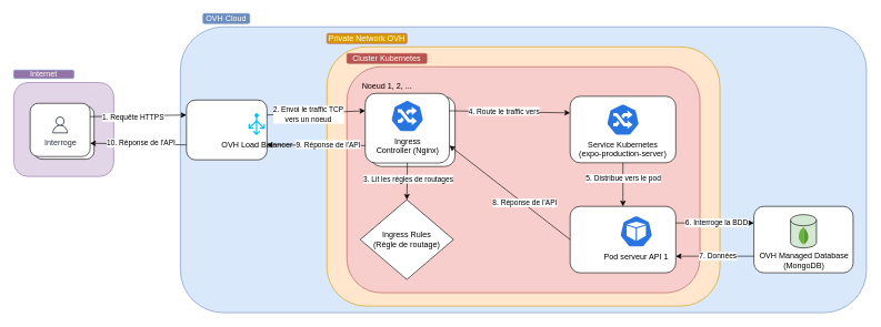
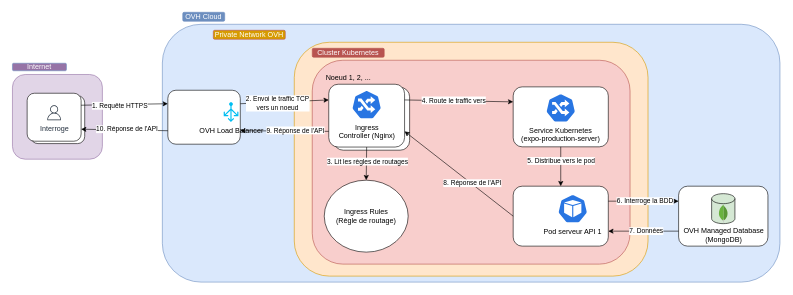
- <mxCell id="19" value="Private Network OVH" style="text;html=1;align=center;verticalAlign=middle;whiteSpace=wrap;rounded=1;fillColor=#D79B00;strokeColor=#b85450;fontColor=#FFFFFF;" vertex="1" parent="1"><mxGeometry x="490" y="50" width="120" height="15" as="geometry" /></mxCell>
+ <mxCell id="19" value="Private Network OVH" style="text;html=1;align=center;verticalAlign=middle;whiteSpace=wrap;rounded=1;fillColor=#D79B00;strokeColor=#b85450;fontColor=#FFFFFF;" vertex="1" parent="1"><mxGeometry x="355" y="50" width="120" height="15" as="geometry" /></mxCell>
- <mxCell id="36" value="Ingress Rules&lt;br&gt;(Règle de routage)" style="rhombus;whiteSpace=wrap;html=1;" vertex="1" parent="1"><mxGeometry x="540" y="300" width="140" height="120" as="geometry" /></mxCell>
+ <mxCell id="36" value="Ingress Rules&lt;br&gt;(Règle de routage)" style="ellipse;whiteSpace=wrap;html=1;" vertex="1" parent="1"><mxGeometry x="540" y="300" width="140" height="120" as="geometry" /></mxCell>
